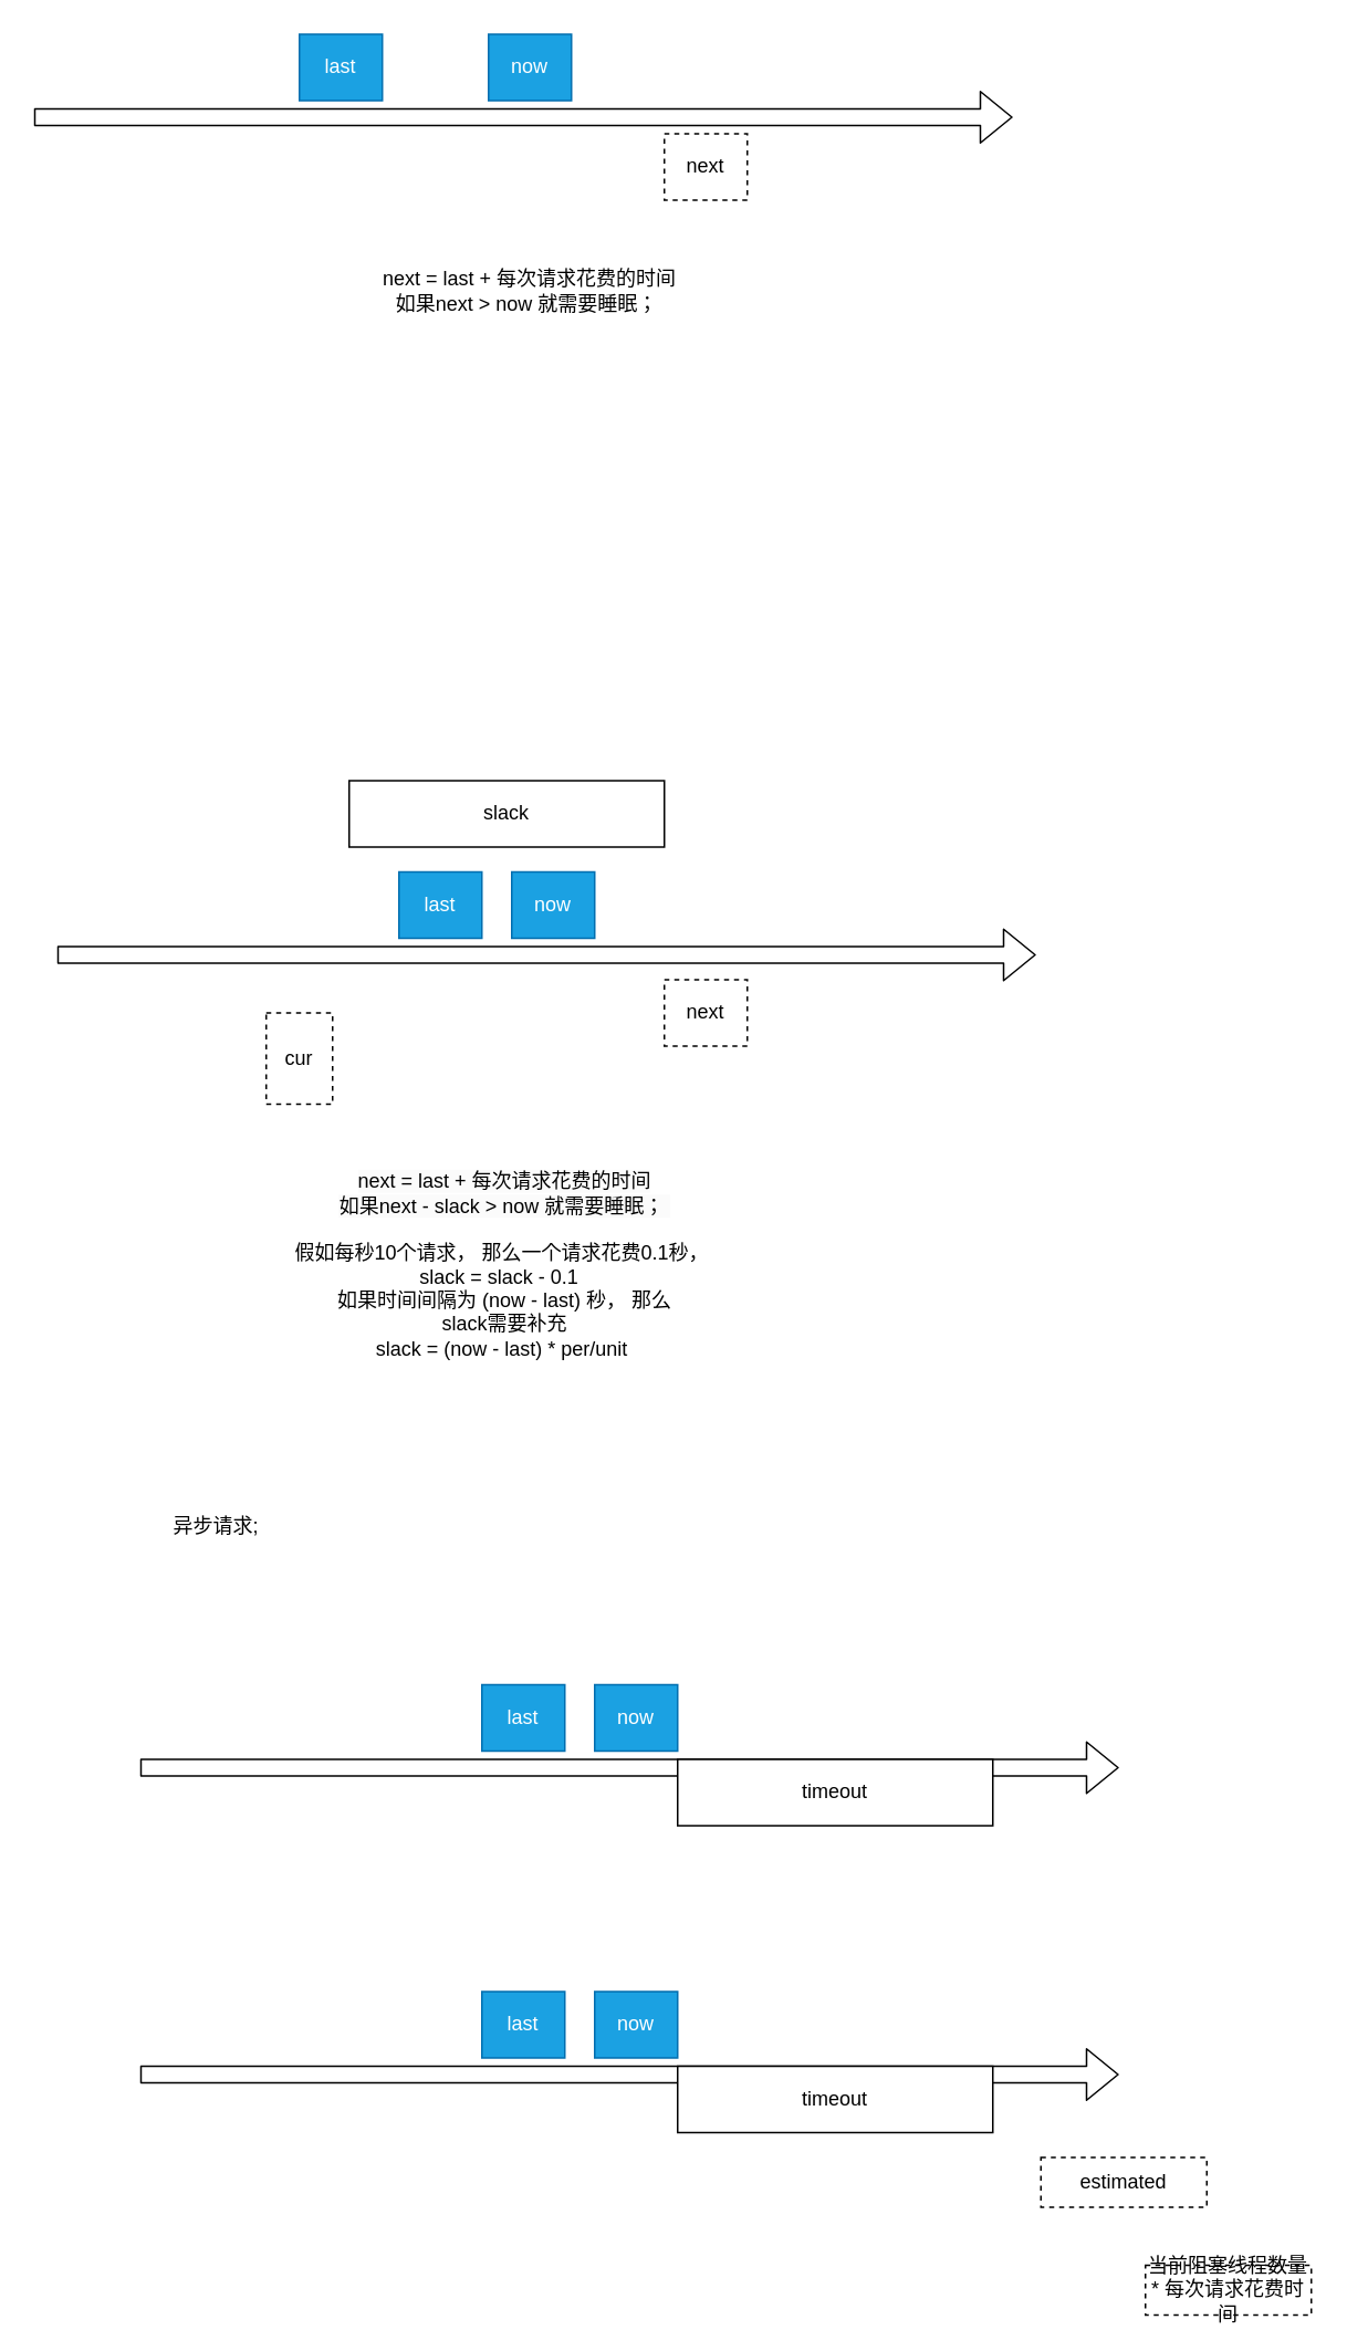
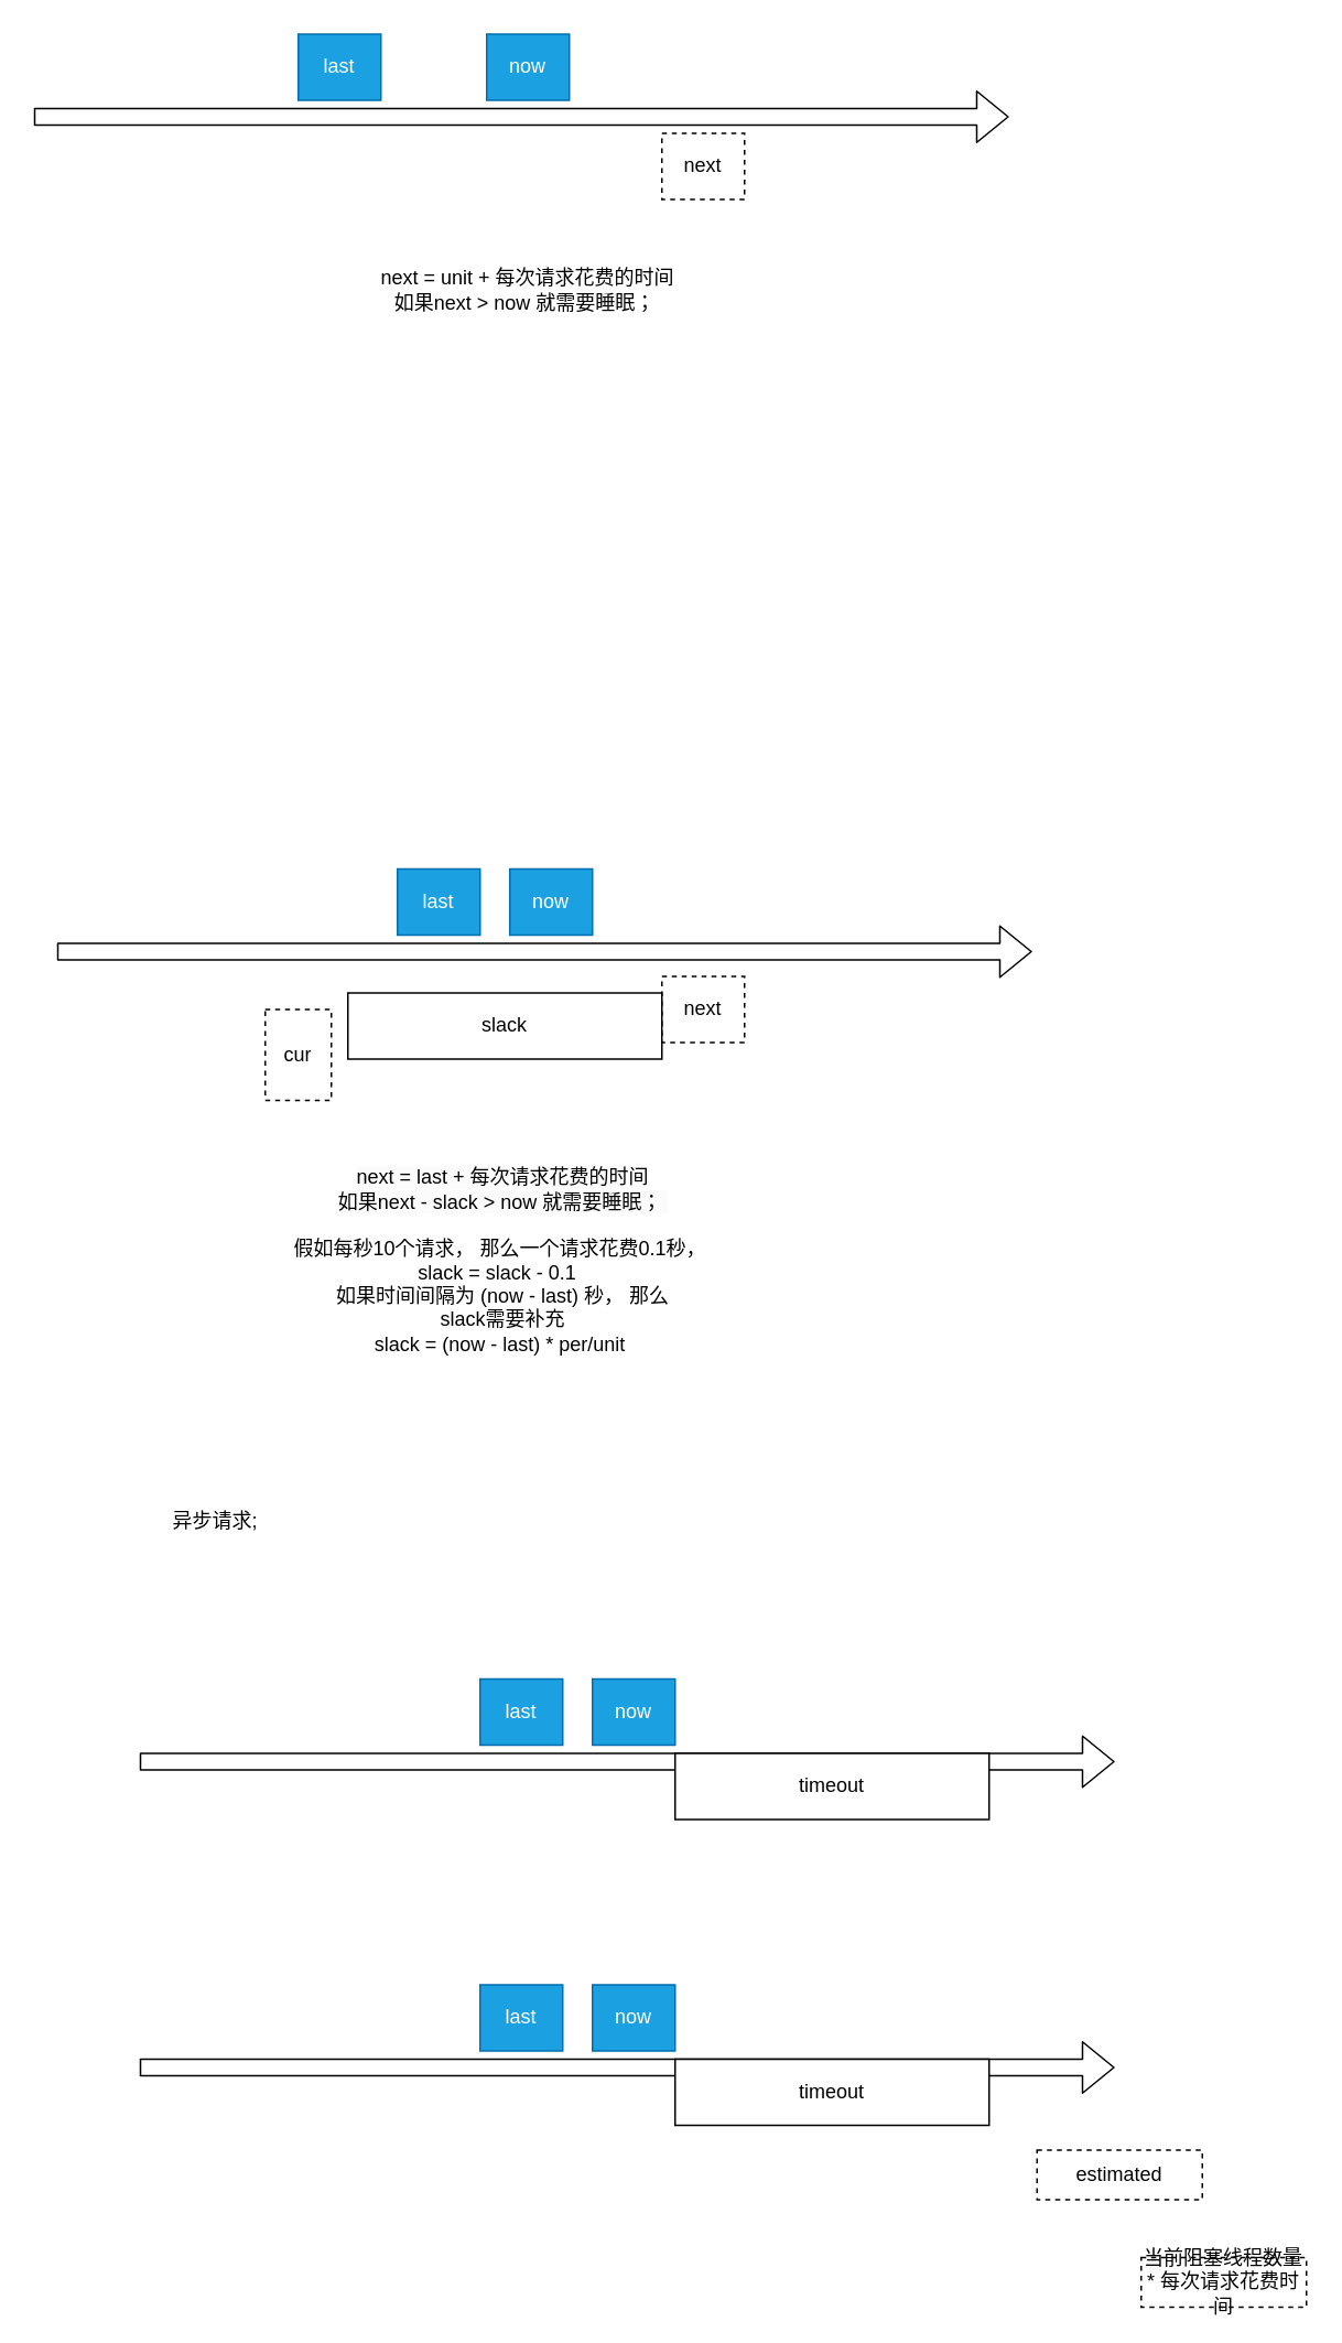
- <mxCell id="10" value="next = last + 每次请求花费的时间&lt;br&gt;如果next &amp;gt; now 就需要睡眠；&amp;nbsp;" style="text;html=1;strokeColor=none;fillColor=none;align=center;verticalAlign=middle;whiteSpace=wrap;rounded=0;" parent="1" vertex="1"><mxGeometry x="84" y="100" width="470" height="150" as="geometry" /></mxCell>
+ <mxCell id="10" value="next = unit + 每次请求花费的时间&lt;br&gt;如果next &amp;gt; now 就需要睡眠；&amp;nbsp;" style="text;html=1;strokeColor=none;fillColor=none;align=center;verticalAlign=middle;whiteSpace=wrap;rounded=0;" parent="1" vertex="1"><mxGeometry x="84" y="100" width="470" height="150" as="geometry" /></mxCell>
- <mxCell id="8" value="slack" style="rounded=0;whiteSpace=wrap;html=1;" parent="1" vertex="1"><mxGeometry x="210" y="470" width="190" height="40" as="geometry" /></mxCell>
+ <mxCell id="8" value="slack" style="rounded=0;whiteSpace=wrap;html=1;" parent="1" vertex="1"><mxGeometry x="210" y="600" width="190" height="40" as="geometry" /></mxCell>
